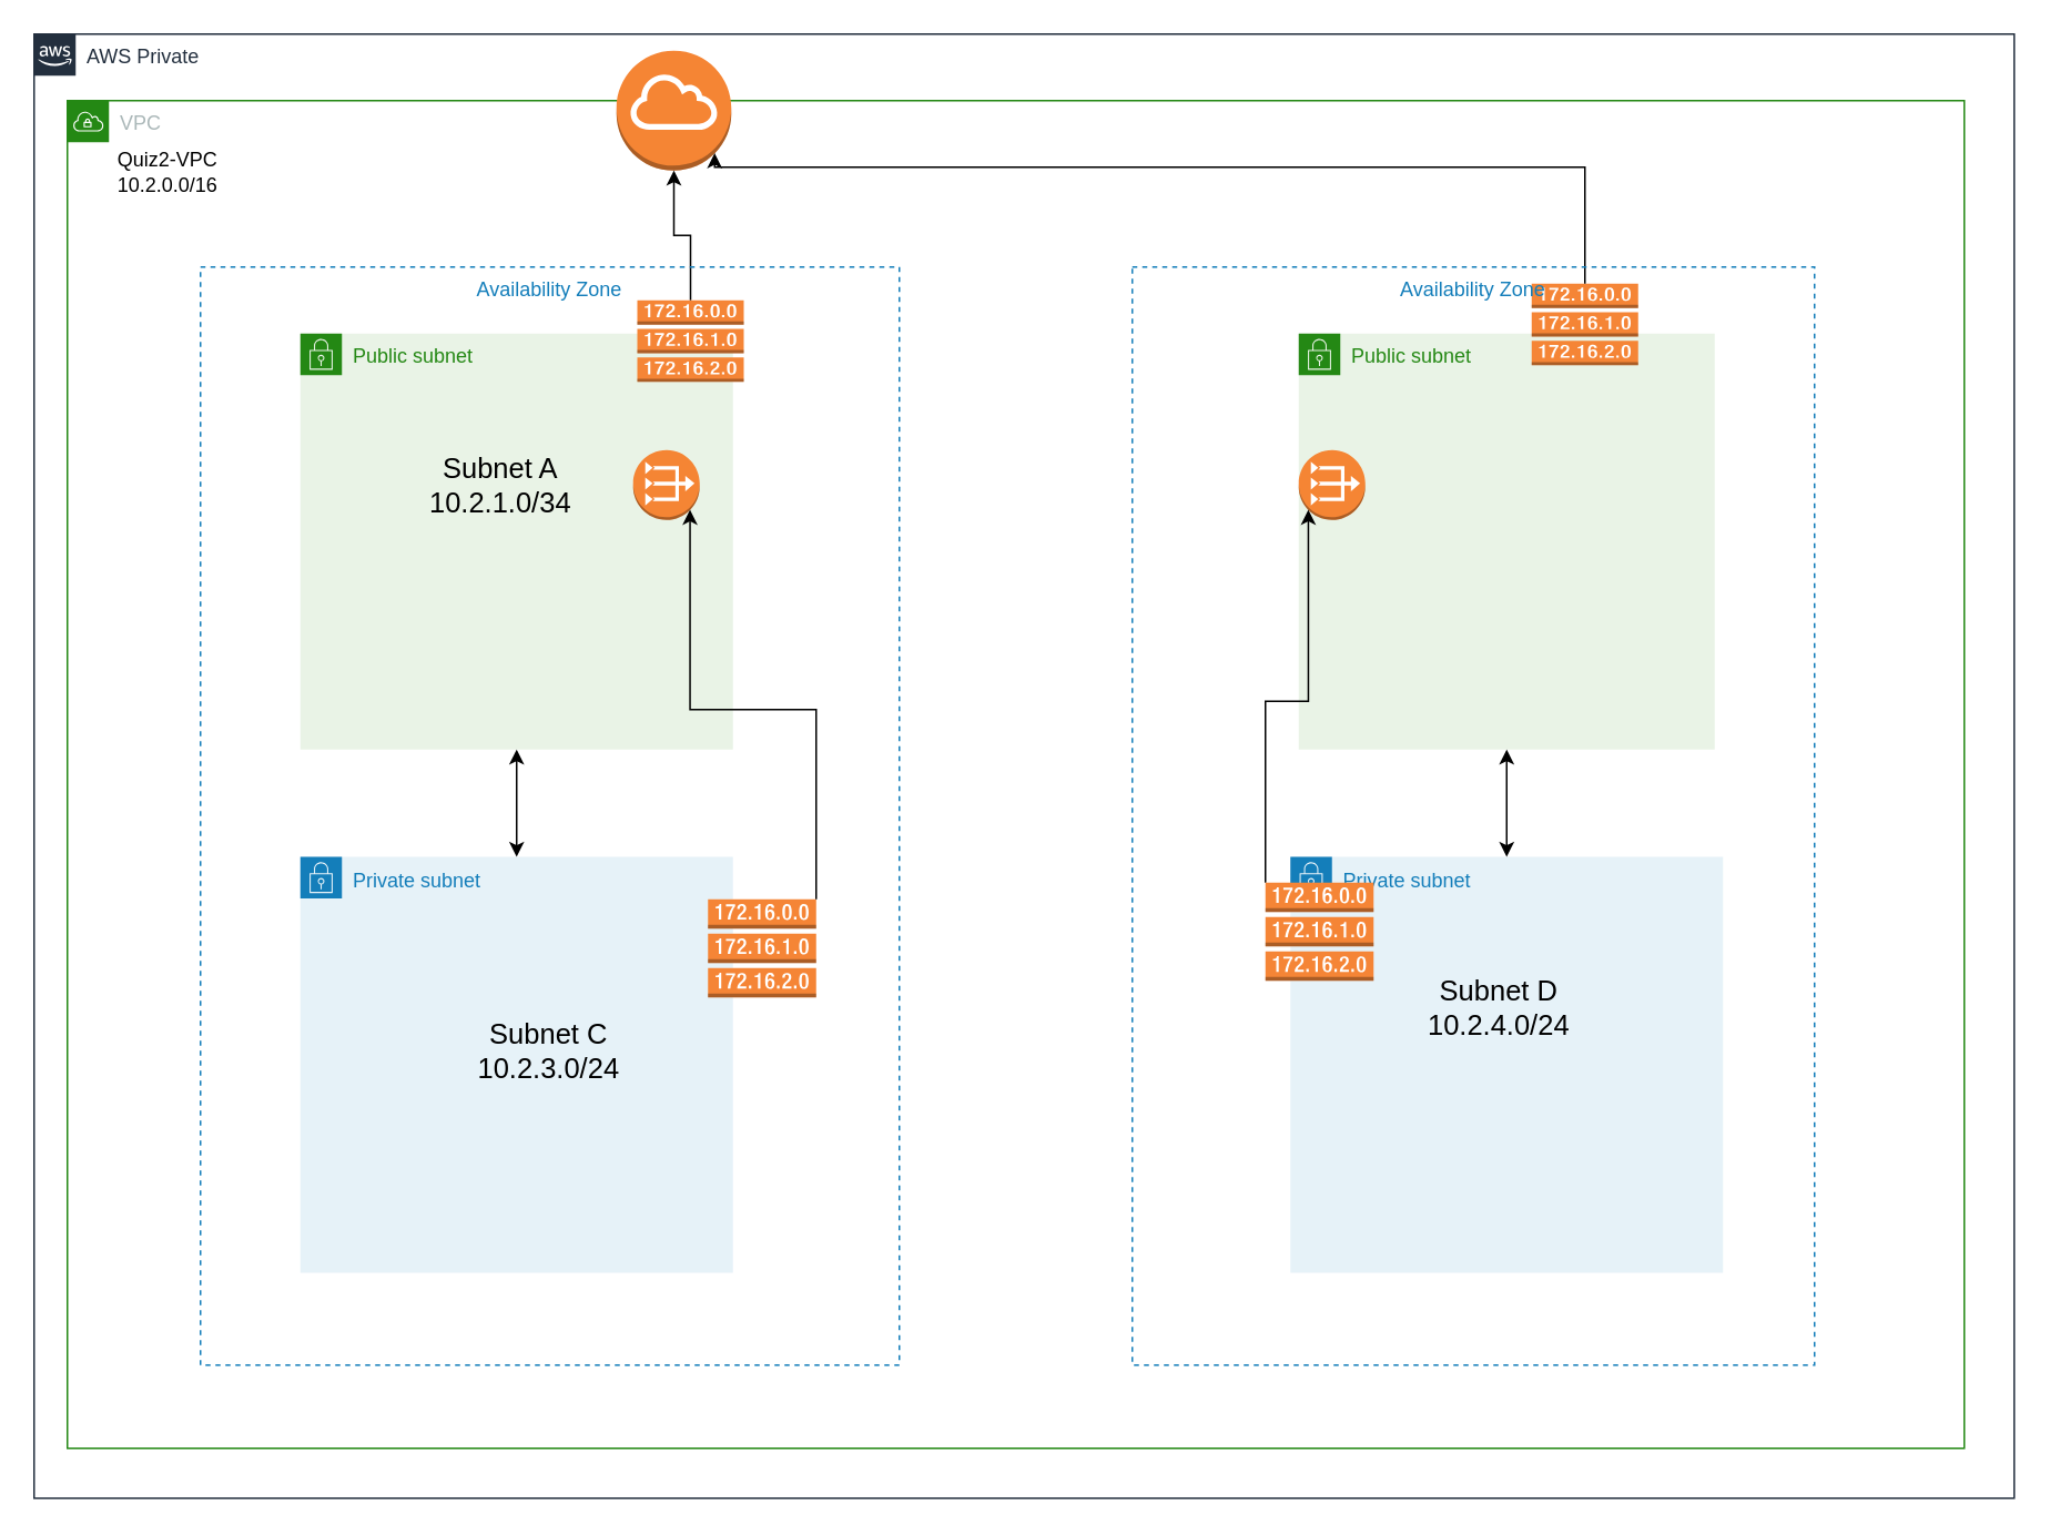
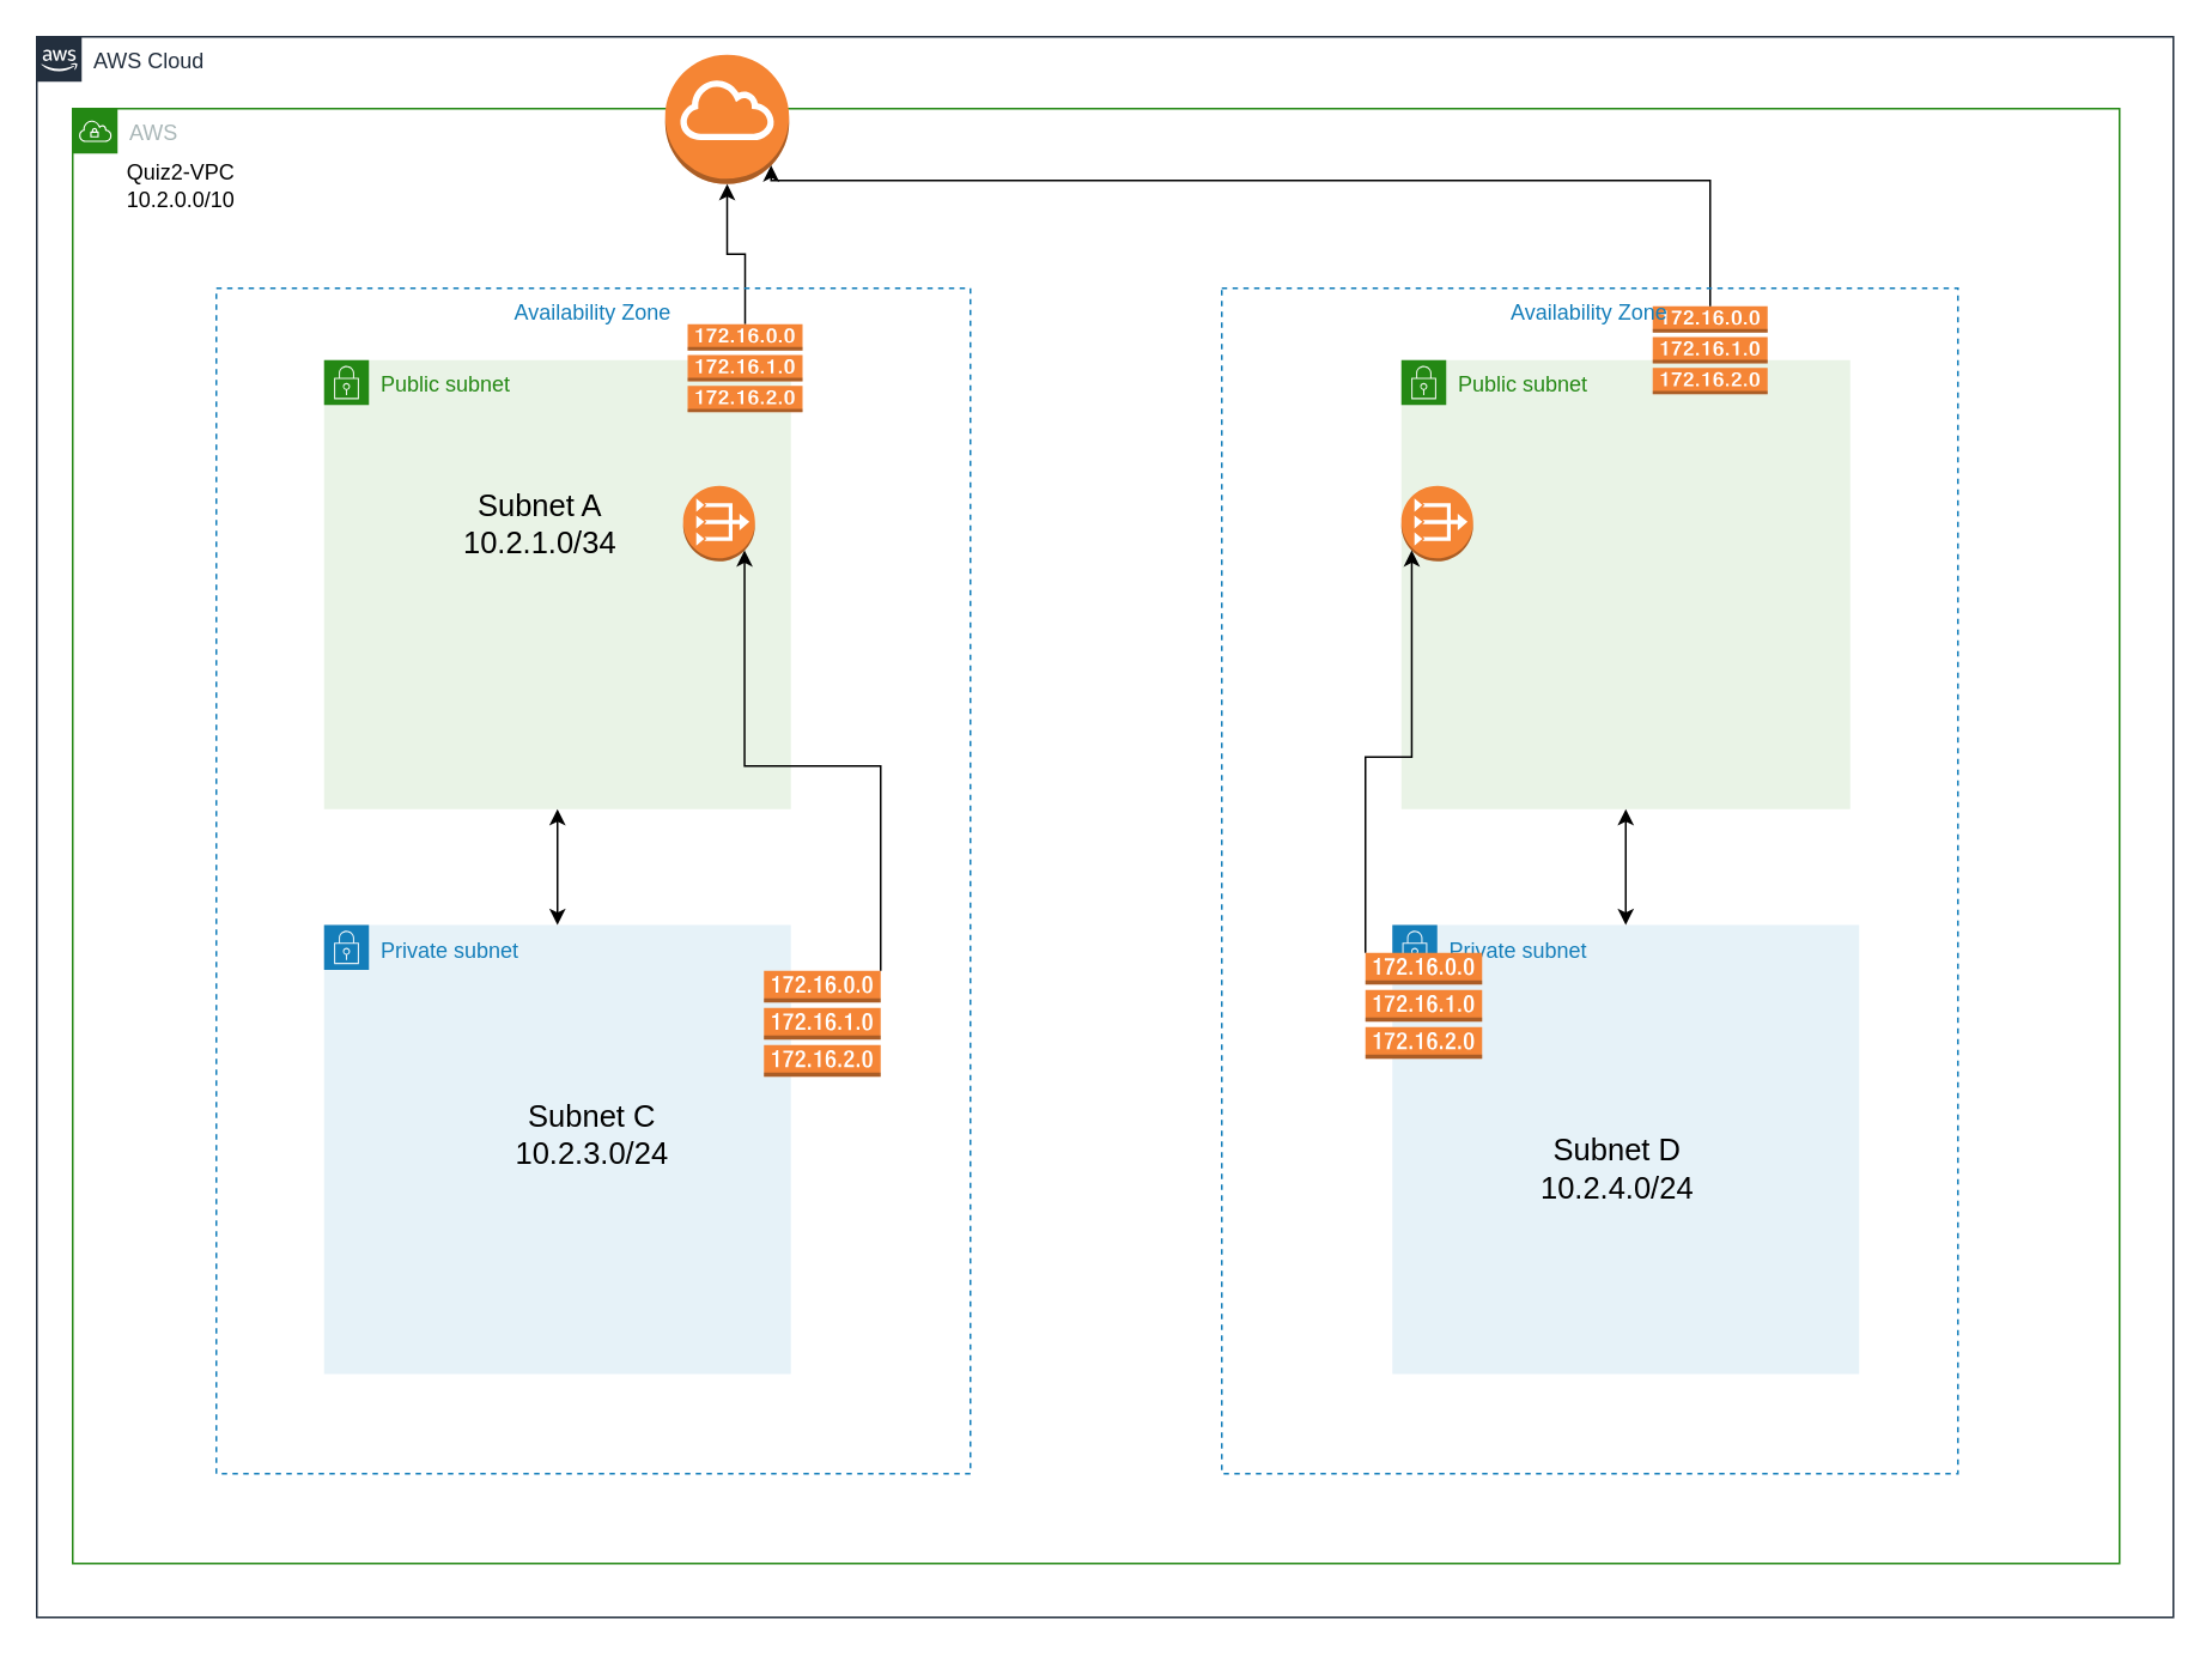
- <mxCell id="2" value="AWS Private" style="points=[[0,0],[0.25,0],[0.5,0],[0.75,0],[1,0],[1,0.25],[1,0.5],[1,0.75],[1,1],[0.75,1],[0.5,1],[0.25,1],[0,1],[0,0.75],[0,0.5],[0,0.25]];outlineConnect=0;gradientColor=none;html=1;whiteSpace=wrap;fontSize=12;fontStyle=0;container=1;pointerEvents=0;collapsible=0;recursiveResize=0;shape=mxgraph.aws4.group;grIcon=mxgraph.aws4.group_aws_cloud_alt;strokeColor=#232F3E;fillColor=none;verticalAlign=top;align=left;spacingLeft=30;fontColor=#232F3E;dashed=0;" parent="1" vertex="1"><mxGeometry x="20" y="20" width="1190" height="880" as="geometry" /></mxCell>
+ <mxCell id="2" value="AWS Cloud" style="points=[[0,0],[0.25,0],[0.5,0],[0.75,0],[1,0],[1,0.25],[1,0.5],[1,0.75],[1,1],[0.75,1],[0.5,1],[0.25,1],[0,1],[0,0.75],[0,0.5],[0,0.25]];outlineConnect=0;gradientColor=none;html=1;whiteSpace=wrap;fontSize=12;fontStyle=0;container=1;pointerEvents=0;collapsible=0;recursiveResize=0;shape=mxgraph.aws4.group;grIcon=mxgraph.aws4.group_aws_cloud_alt;strokeColor=#232F3E;fillColor=none;verticalAlign=top;align=left;spacingLeft=30;fontColor=#232F3E;dashed=0;" parent="1" vertex="1"><mxGeometry x="20" y="20" width="1190" height="880" as="geometry" /></mxCell>
- <mxCell id="3" value="VPC" style="points=[[0,0],[0.25,0],[0.5,0],[0.75,0],[1,0],[1,0.25],[1,0.5],[1,0.75],[1,1],[0.75,1],[0.5,1],[0.25,1],[0,1],[0,0.75],[0,0.5],[0,0.25]];outlineConnect=0;gradientColor=none;html=1;whiteSpace=wrap;fontSize=12;fontStyle=0;container=1;pointerEvents=0;collapsible=0;recursiveResize=0;shape=mxgraph.aws4.group;grIcon=mxgraph.aws4.group_vpc;strokeColor=#248814;fillColor=none;verticalAlign=top;align=left;spacingLeft=30;fontColor=#AAB7B8;dashed=0;" parent="1" vertex="1"><mxGeometry x="40" y="60" width="1140" height="810" as="geometry" /></mxCell>
+ <mxCell id="3" value="AWS" style="points=[[0,0],[0.25,0],[0.5,0],[0.75,0],[1,0],[1,0.25],[1,0.5],[1,0.75],[1,1],[0.75,1],[0.5,1],[0.25,1],[0,1],[0,0.75],[0,0.5],[0,0.25]];outlineConnect=0;gradientColor=none;html=1;whiteSpace=wrap;fontSize=12;fontStyle=0;container=1;pointerEvents=0;collapsible=0;recursiveResize=0;shape=mxgraph.aws4.group;grIcon=mxgraph.aws4.group_vpc;strokeColor=#248814;fillColor=none;verticalAlign=top;align=left;spacingLeft=30;fontColor=#AAB7B8;dashed=0;" parent="1" vertex="1"><mxGeometry x="40" y="60" width="1140" height="810" as="geometry" /></mxCell>
- <mxCell id="22" value="Quiz2-VPC&lt;br&gt;10.2.0.0/16" style="text;html=1;align=center;verticalAlign=middle;resizable=0;points=[];autosize=1;strokeColor=none;fillColor=none;" parent="1" vertex="1"><mxGeometry x="60" y="83" width="80" height="40" as="geometry" /></mxCell>
+ <mxCell id="22" value="Quiz2-VPC&lt;br&gt;10.2.0.0/10" style="text;html=1;align=center;verticalAlign=middle;resizable=0;points=[];autosize=1;strokeColor=none;fillColor=none;" parent="1" vertex="1"><mxGeometry x="60" y="83" width="80" height="40" as="geometry" /></mxCell>
- <mxCell id="6" value="&lt;font style=&quot;font-size: 17px;&quot;&gt;Subnet D&lt;br&gt;10.2.4.0/24&lt;/font&gt;" style="text;html=1;align=center;verticalAlign=middle;resizable=0;points=[];autosize=1;strokeColor=none;fillColor=none;" parent="5" vertex="1"><mxGeometry x="70" y="66" width="110" height="50" as="geometry" /></mxCell>
+ <mxCell id="6" value="&lt;font style=&quot;font-size: 17px;&quot;&gt;Subnet D&lt;br&gt;10.2.4.0/24&lt;/font&gt;" style="text;html=1;align=center;verticalAlign=middle;resizable=0;points=[];autosize=1;strokeColor=none;fillColor=none;" parent="5" vertex="1"><mxGeometry x="70" y="111" width="110" height="50" as="geometry" /></mxCell>
